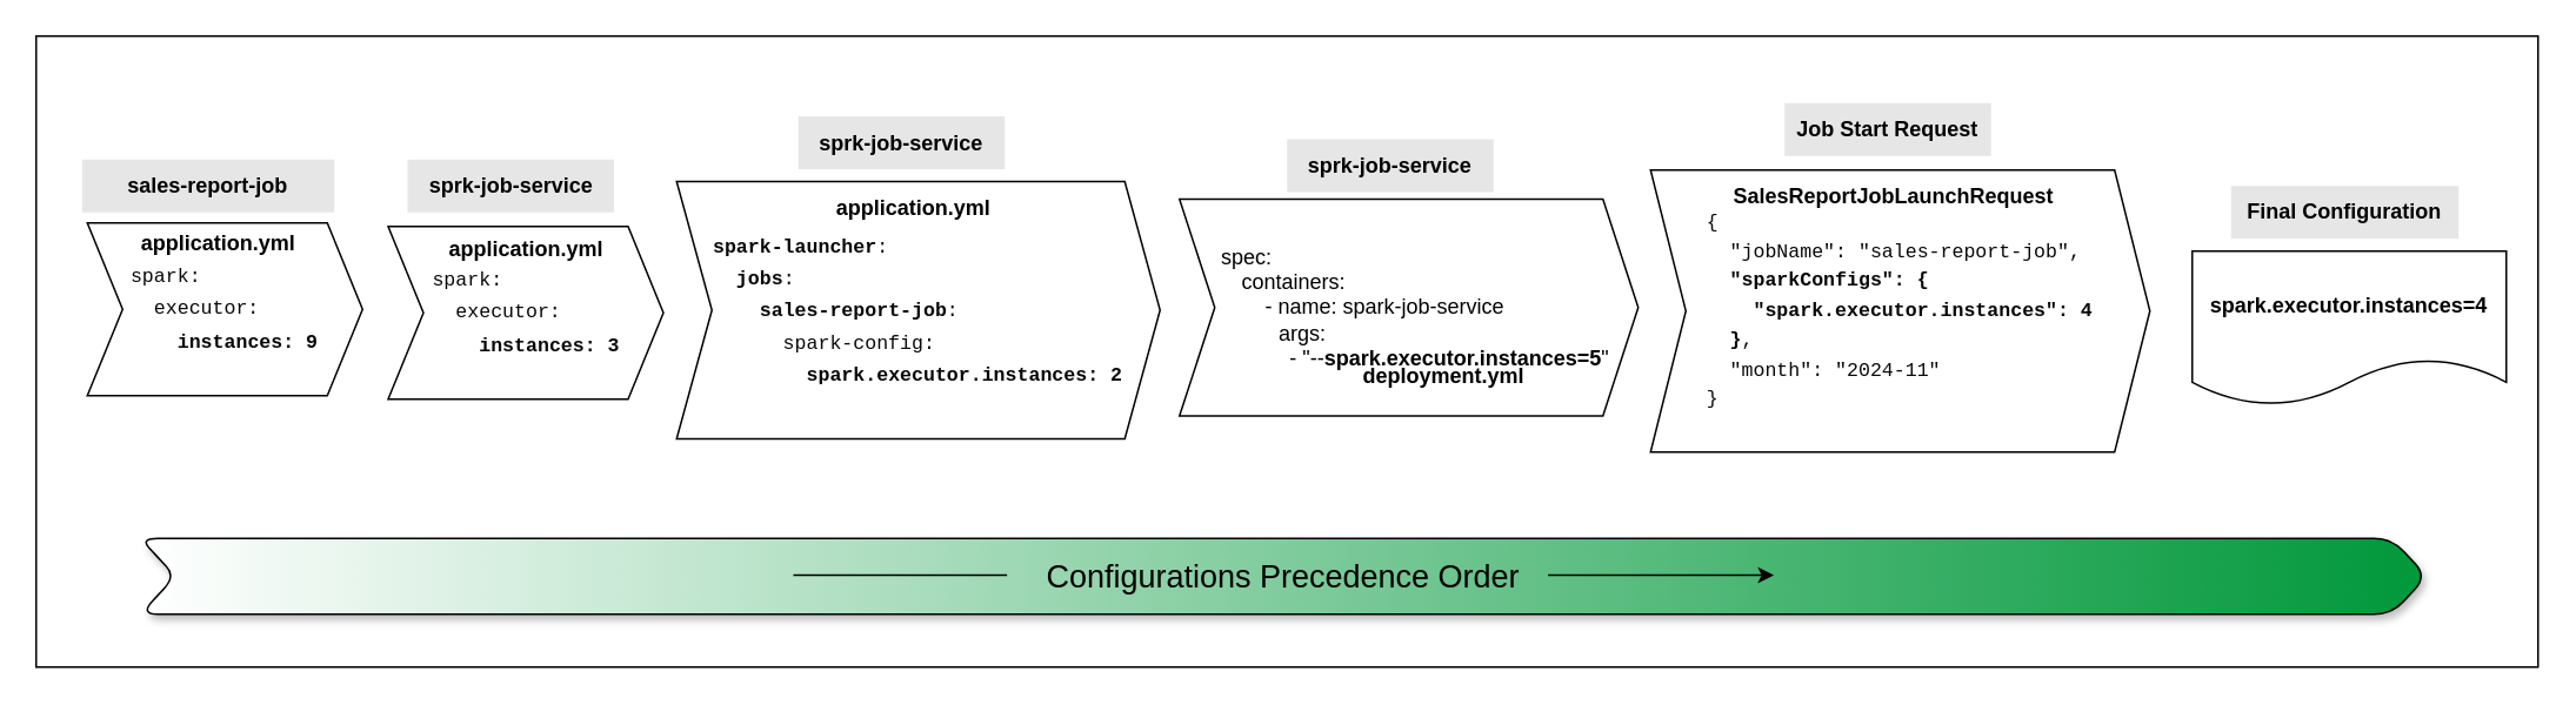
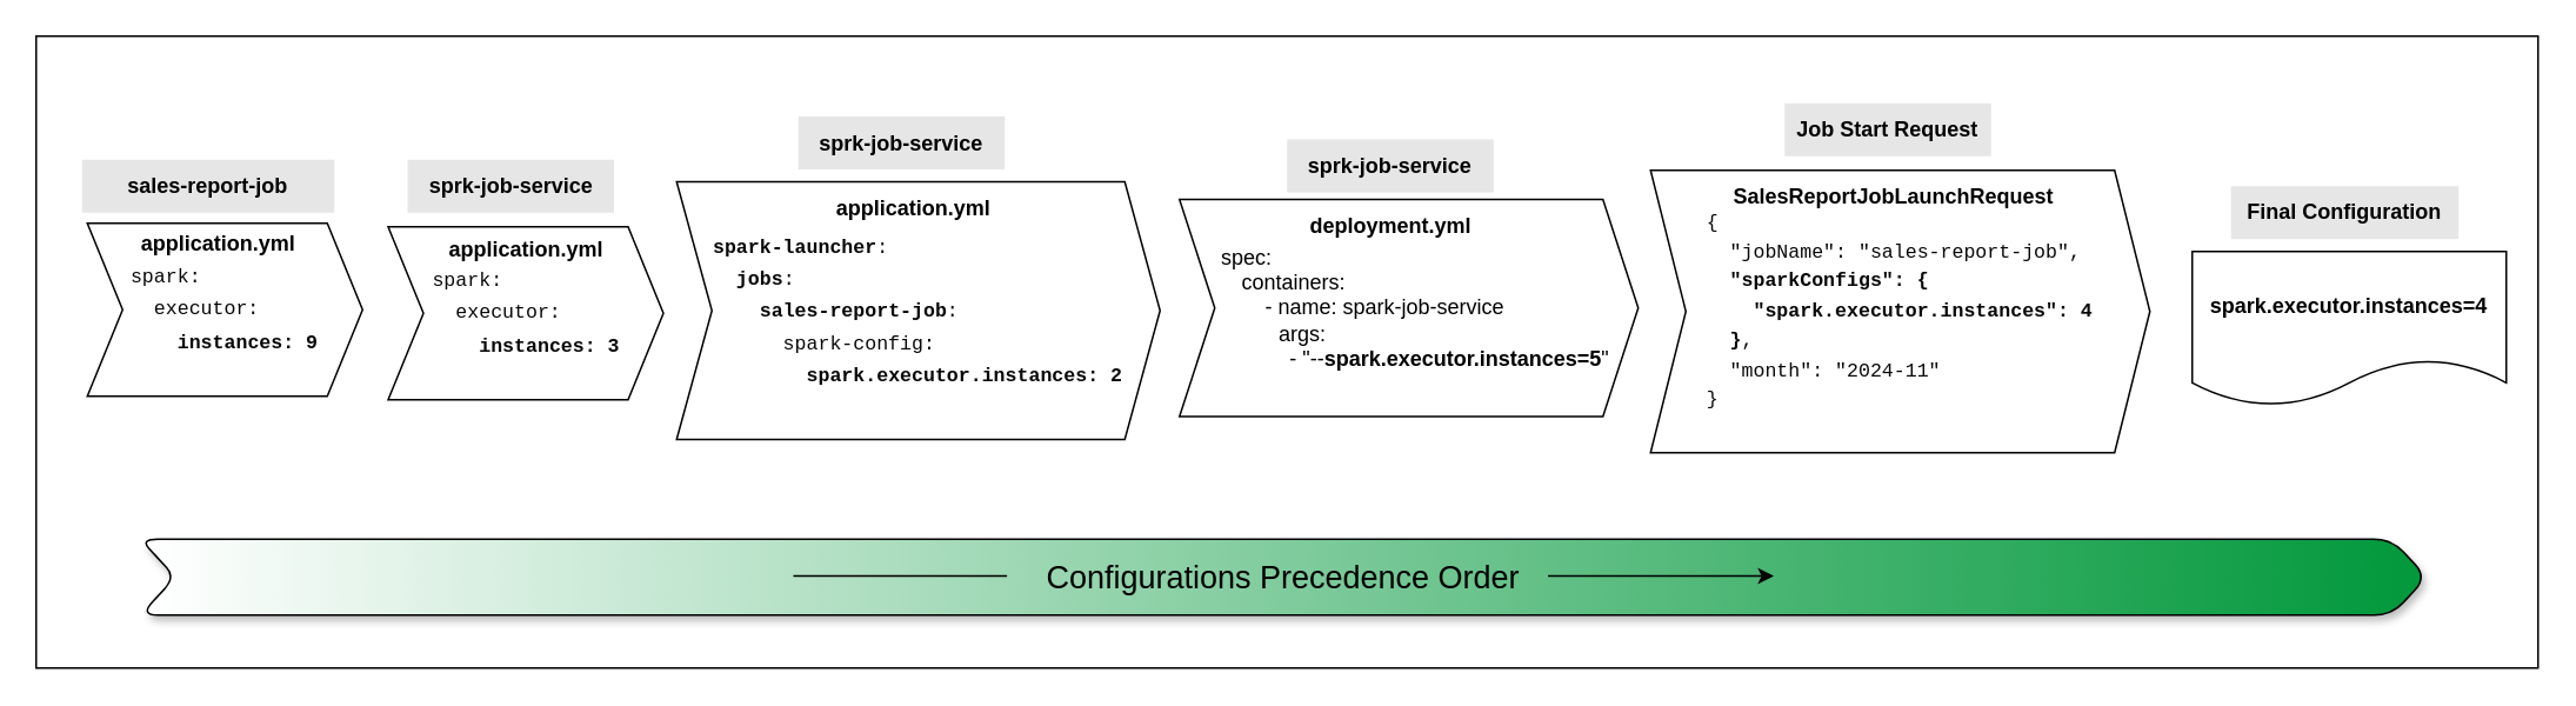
- <mxCell id="17" value="&lt;b&gt;deployment.yml&lt;/b&gt;" style="text;html=1;align=center;verticalAlign=middle;whiteSpace=wrap;rounded=0;" parent="15" vertex="1"><mxGeometry x="96.5" y="119" width="106" height="30" as="geometry" /></mxCell>
+ <mxCell id="17" value="&lt;b&gt;deployment.yml&lt;/b&gt;" style="text;html=1;align=center;verticalAlign=middle;whiteSpace=wrap;rounded=0;" parent="15" vertex="1"><mxGeometry x="66.5" y="34" width="106" height="30" as="geometry" /></mxCell>
